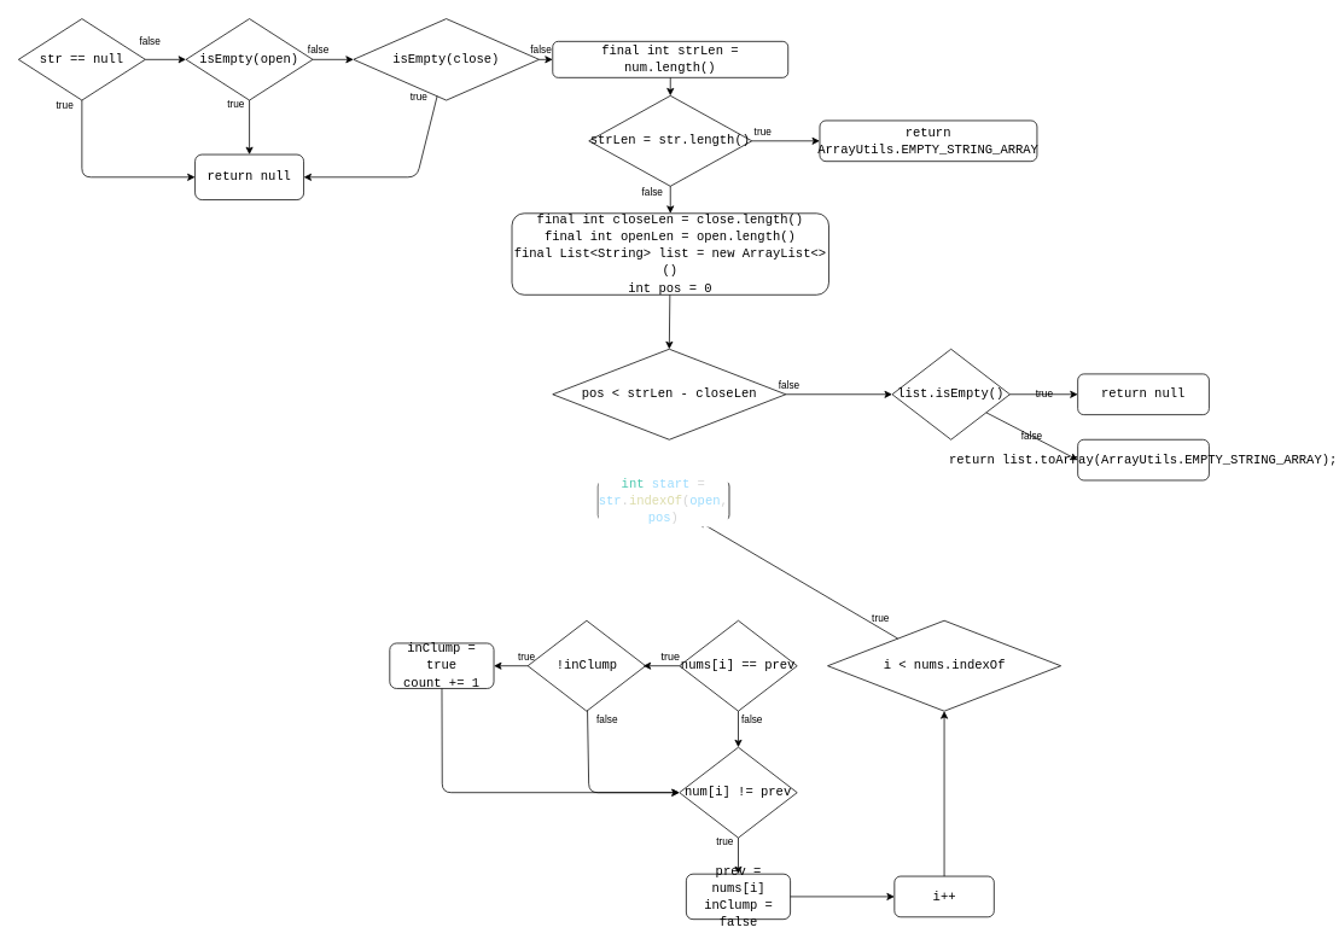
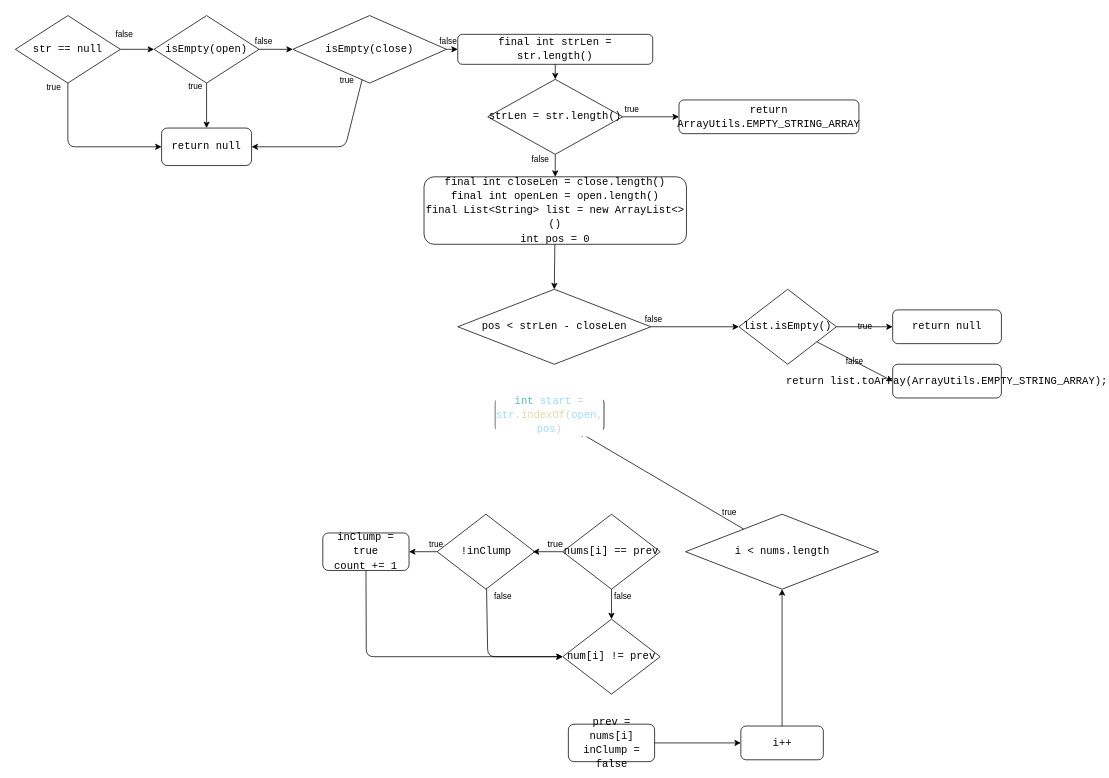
- <mxCell id="33" value="&lt;div style=&quot;font-family: Consolas, &amp;quot;Courier New&amp;quot;, monospace; font-size: 14px; line-height: 19px;&quot;&gt;&lt;div style=&quot;&quot;&gt;&lt;div style=&quot;line-height: 19px;&quot;&gt;&lt;div style=&quot;line-height: 19px;&quot;&gt;final int strLen = num.length()&lt;/div&gt;&lt;/div&gt;&lt;/div&gt;&lt;/div&gt;" style="rounded=1;whiteSpace=wrap;html=1;labelBackgroundColor=none;strokeColor=#000000;fontSize=12;fontColor=#000000;fillColor=none;spacing=2;" vertex="1" parent="1"><mxGeometry x="610" y="45" width="260" height="40" as="geometry" /></mxCell>
+ <mxCell id="33" value="&lt;div style=&quot;font-family: Consolas, &amp;quot;Courier New&amp;quot;, monospace; font-size: 14px; line-height: 19px;&quot;&gt;&lt;div style=&quot;&quot;&gt;&lt;div style=&quot;line-height: 19px;&quot;&gt;&lt;div style=&quot;line-height: 19px;&quot;&gt;final int strLen = str.length()&lt;/div&gt;&lt;/div&gt;&lt;/div&gt;&lt;/div&gt;" style="rounded=1;whiteSpace=wrap;html=1;labelBackgroundColor=none;strokeColor=#000000;fontSize=12;fontColor=#000000;fillColor=none;spacing=2;" vertex="1" parent="1"><mxGeometry x="610" y="45" width="260" height="40" as="geometry" /></mxCell>
- <mxCell id="9" value="&lt;div style=&quot;font-family: Consolas, &amp;quot;Courier New&amp;quot;, monospace; font-size: 14px; line-height: 19px;&quot;&gt;i &amp;lt; nums.indexOf&lt;/div&gt;" style="rhombus;whiteSpace=wrap;html=1;labelBackgroundColor=none;strokeColor=#000000;fontColor=#000000;fillColor=none;" parent="1" vertex="1"><mxGeometry x="913.75" y="685" width="257.5" height="100" as="geometry" /></mxCell>
+ <mxCell id="9" value="&lt;div style=&quot;font-family: Consolas, &amp;quot;Courier New&amp;quot;, monospace; font-size: 14px; line-height: 19px;&quot;&gt;i &amp;lt; nums.length&lt;/div&gt;" style="rhombus;whiteSpace=wrap;html=1;labelBackgroundColor=none;strokeColor=#000000;fontColor=#000000;fillColor=none;" parent="1" vertex="1"><mxGeometry x="913.75" y="685" width="257.5" height="100" as="geometry" /></mxCell>
- <mxCell id="24" value="true" style="edgeStyle=none;html=1;entryX=0.5;entryY=0;entryDx=0;entryDy=0;exitX=0.5;exitY=1;exitDx=0;exitDy=0;labelBackgroundColor=none;strokeColor=#000000;fontColor=#000000;" parent="1" source="28" target="26" edge="1"><mxGeometry x="-0.778" y="-15" relative="1" as="geometry"><mxPoint x="655" y="995" as="sourcePoint" /><mxPoint as="offset" /></mxGeometry></mxCell>
